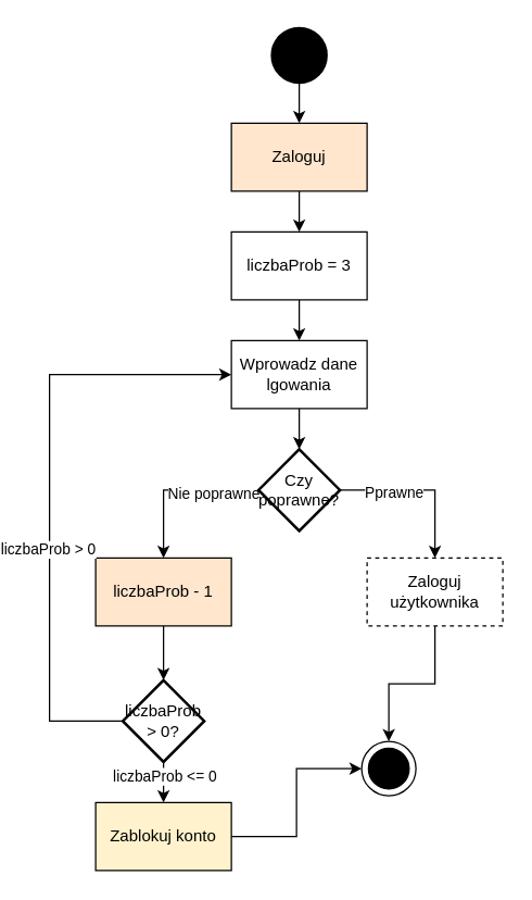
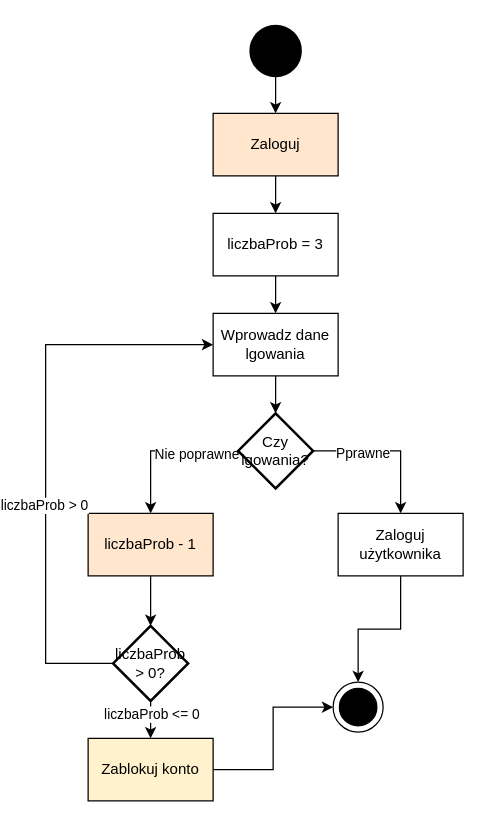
- <mxCell id="13" value="Czy poprawne?" style="strokeWidth=2;html=1;shape=mxgraph.flowchart.decision;whiteSpace=wrap;" vertex="1" parent="1"><mxGeometry x="174" y="330" width="60" height="60" as="geometry" /></mxCell>
+ <mxCell id="13" value="Czy lgowania?" style="strokeWidth=2;html=1;shape=mxgraph.flowchart.decision;whiteSpace=wrap;" vertex="1" parent="1"><mxGeometry x="174" y="330" width="60" height="60" as="geometry" /></mxCell>
- <mxCell id="15" value="Zaloguj użytkownika" style="rounded=0;whiteSpace=wrap;html=1;dashed=1;" vertex="1" parent="1"><mxGeometry x="254" y="410" width="100" height="50" as="geometry" /></mxCell>
+ <mxCell id="15" value="Zaloguj użytkownika" style="rounded=0;whiteSpace=wrap;html=1;" vertex="1" parent="1"><mxGeometry x="254" y="410" width="100" height="50" as="geometry" /></mxCell>
